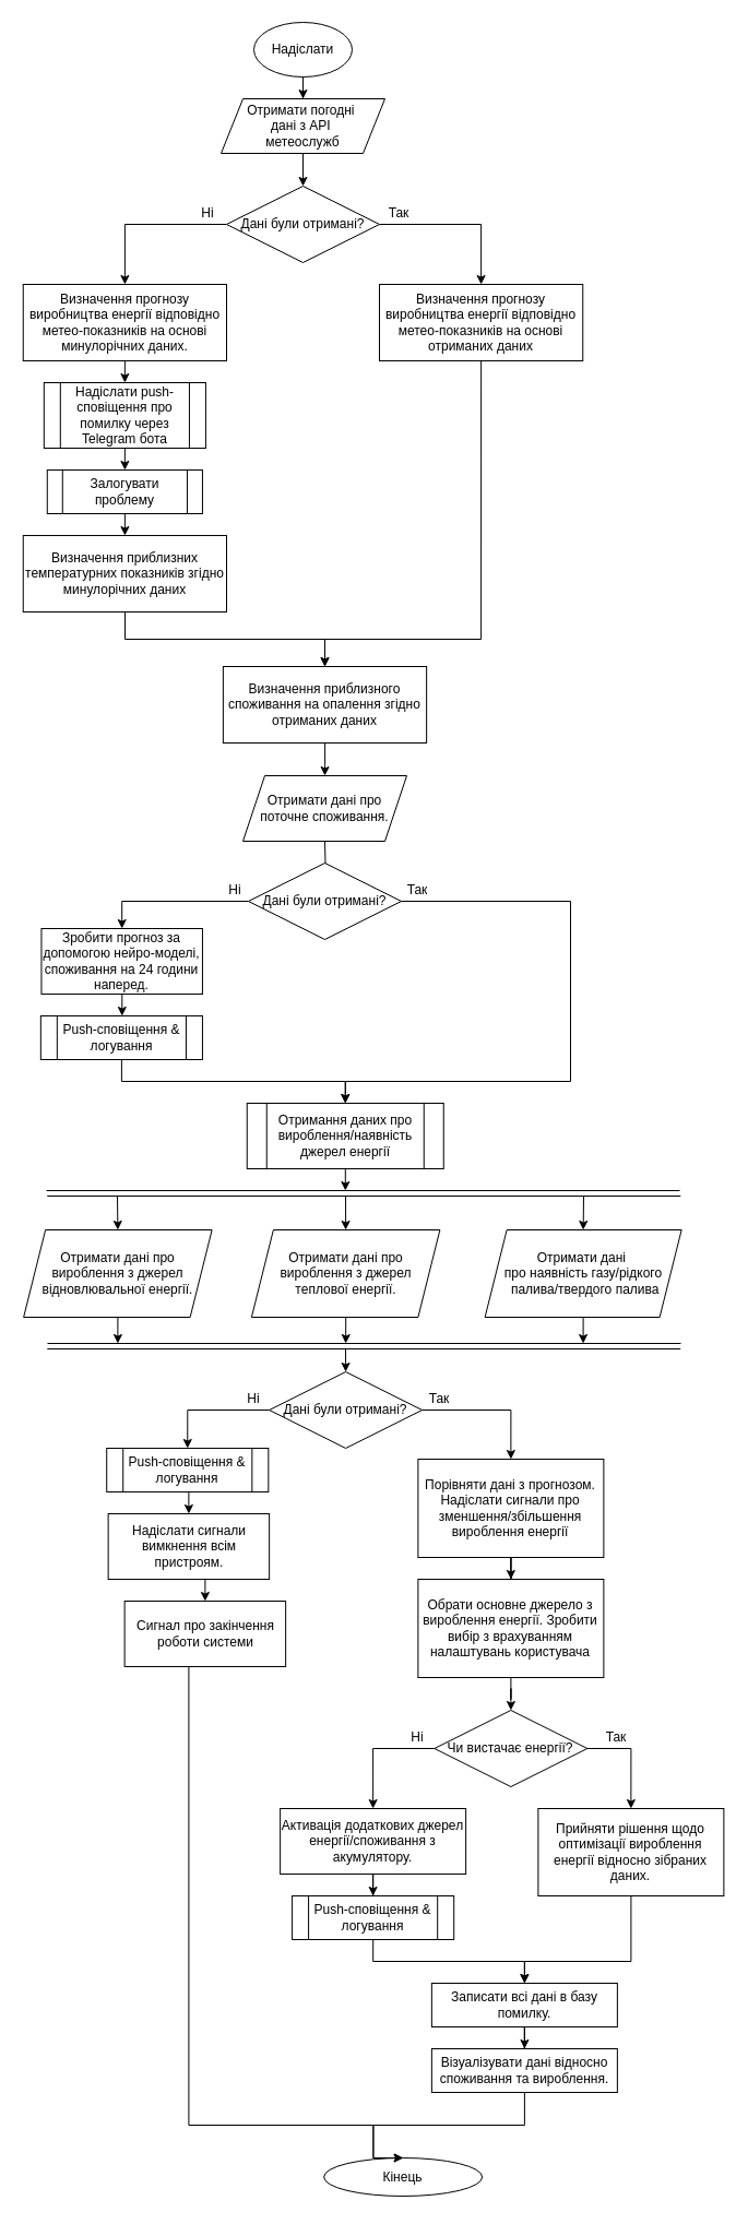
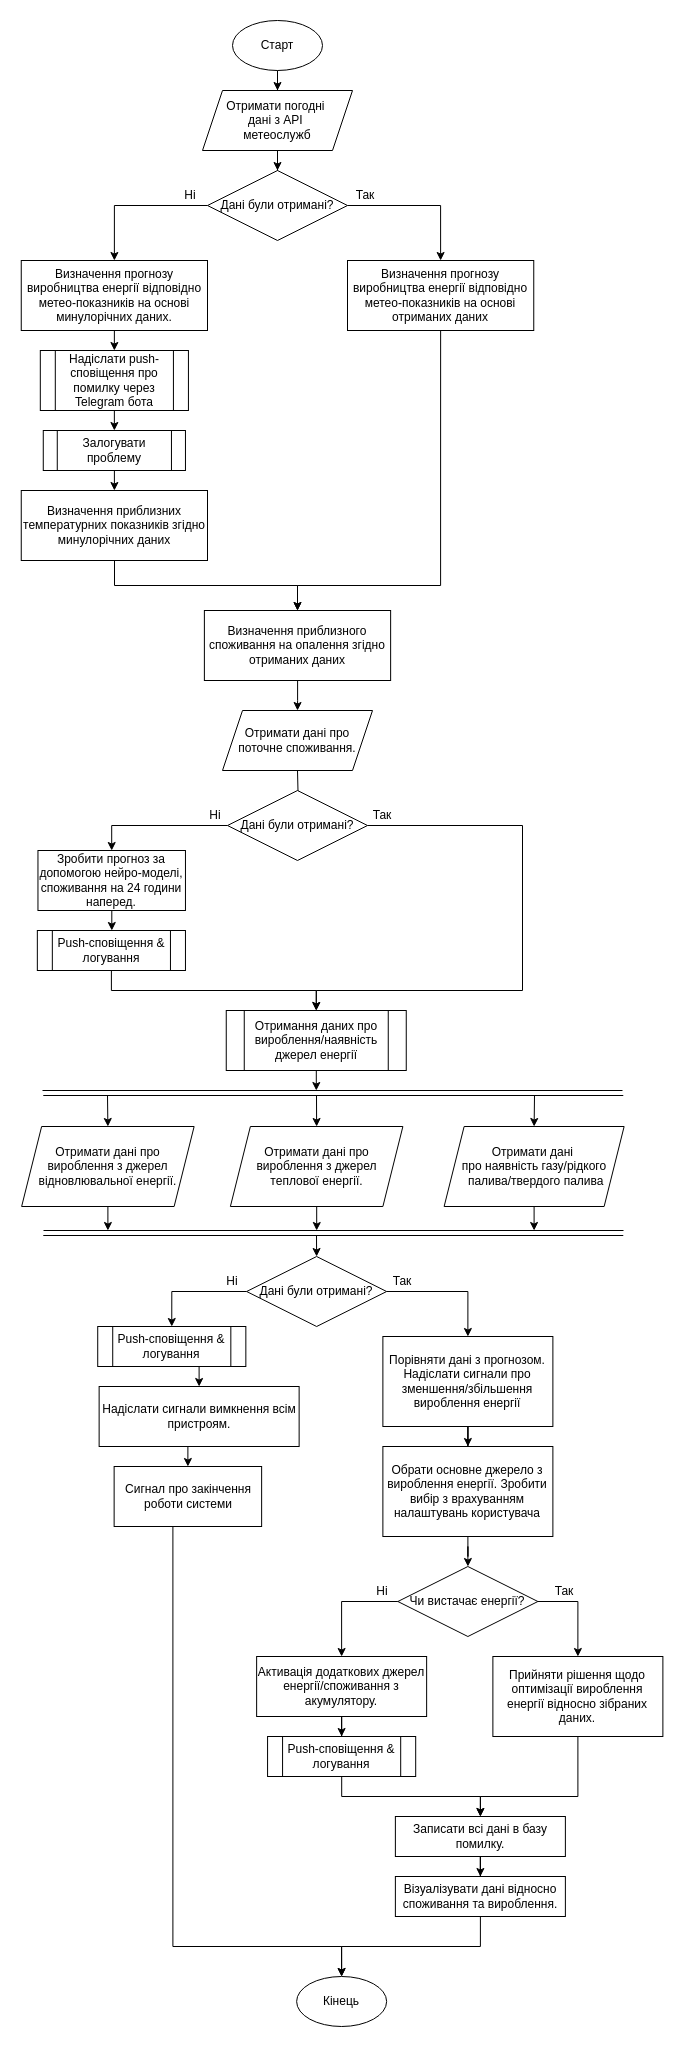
- <mxCell id="3" value="Надіслати" style="ellipse;whiteSpace=wrap;html=1;" parent="1" vertex="1"><mxGeometry x="232" y="20" width="90" height="50" as="geometry" /></mxCell>
+ <mxCell id="3" value="Старт" style="ellipse;whiteSpace=wrap;html=1;" parent="1" vertex="1"><mxGeometry x="232" y="20" width="90" height="50" as="geometry" /></mxCell>
- <mxCell id="30" value="Отримати погодні&amp;nbsp;&lt;div&gt;дані з API&amp;nbsp;&lt;/div&gt;&lt;div&gt;метеослужб&lt;/div&gt;" style="shape=parallelogram;perimeter=parallelogramPerimeter;whiteSpace=wrap;html=1;fixedSize=1;" parent="1" vertex="1"><mxGeometry x="202" y="90" width="150" height="50" as="geometry" /></mxCell>
+ <mxCell id="30" value="Отримати погодні&amp;nbsp;&lt;div&gt;дані з API&amp;nbsp;&lt;/div&gt;&lt;div&gt;метеослужб&lt;/div&gt;" style="shape=parallelogram;perimeter=parallelogramPerimeter;whiteSpace=wrap;html=1;fixedSize=1;" parent="1" vertex="1"><mxGeometry x="202" y="90" width="150" height="60" as="geometry" /></mxCell>
- <mxCell id="45" value="Надіслати сигнали вимкнення всім пристроям." style="rounded=0;whiteSpace=wrap;html=1;" parent="1" vertex="1"><mxGeometry x="98.63" y="1386" width="147.5" height="60" as="geometry" /></mxCell>
+ <mxCell id="45" value="Надіслати сигнали вимкнення всім пристроям." style="rounded=0;whiteSpace=wrap;html=1;" parent="1" vertex="1"><mxGeometry x="98.63" y="1386" width="200" height="60" as="geometry" /></mxCell>
- <mxCell id="4" value="Кінець" style="ellipse;whiteSpace=wrap;html=1;" parent="1" vertex="1"><mxGeometry x="296.13" y="1976" width="145" height="35" as="geometry" /></mxCell>
+ <mxCell id="4" value="Кінець" style="ellipse;whiteSpace=wrap;html=1;" parent="1" vertex="1"><mxGeometry x="296.13" y="1976" width="90" height="50" as="geometry" /></mxCell>
